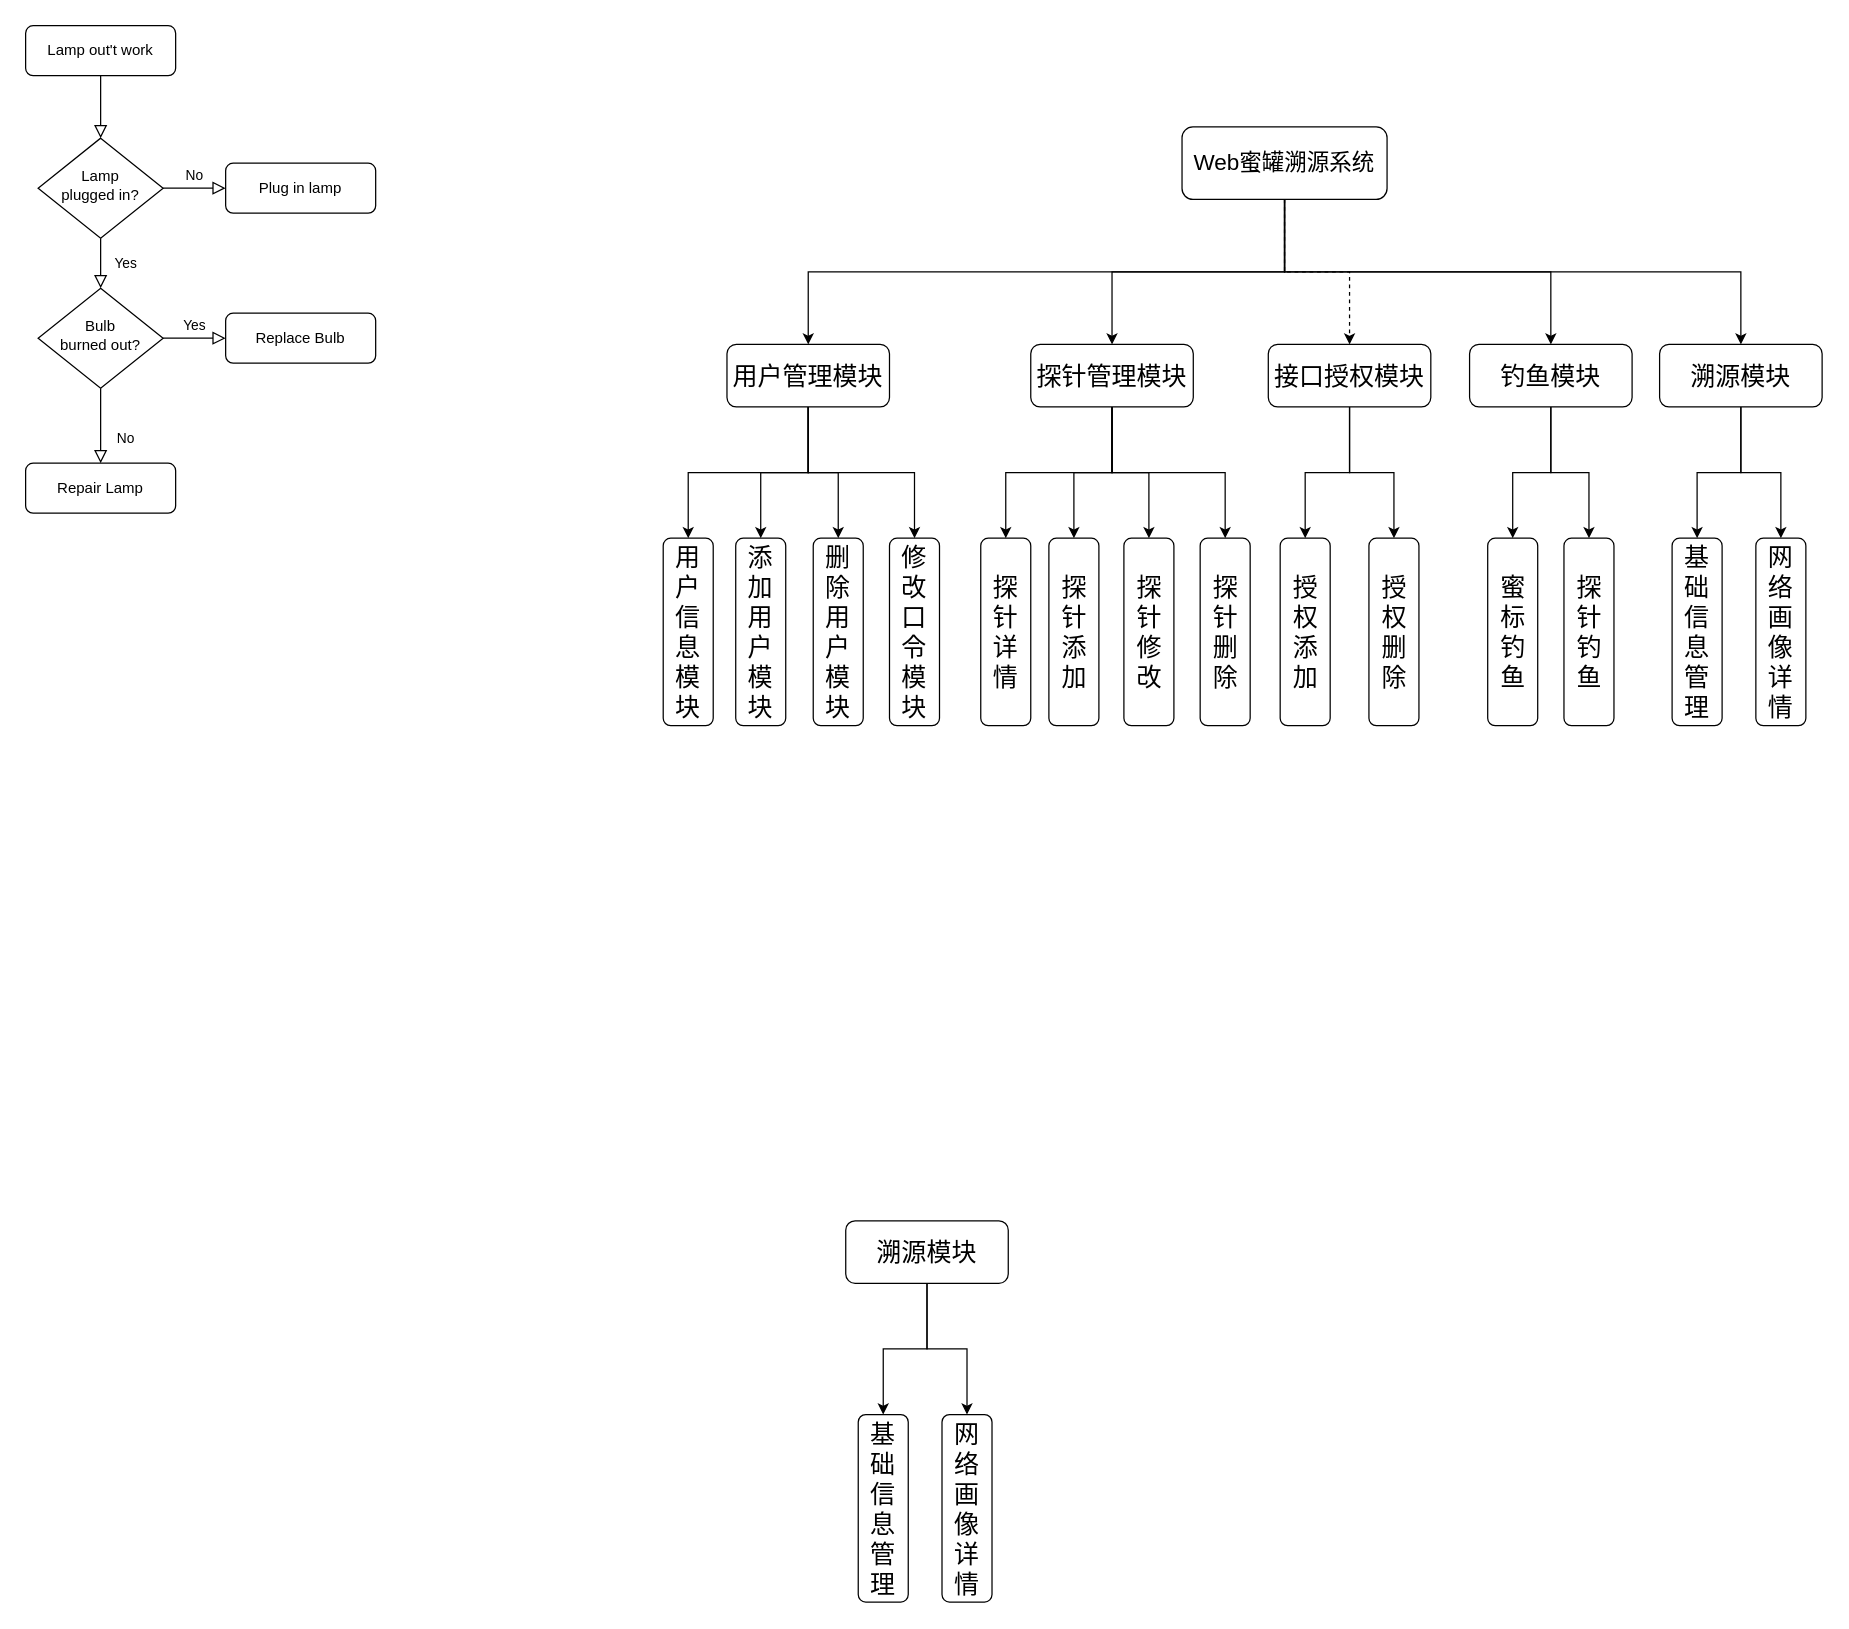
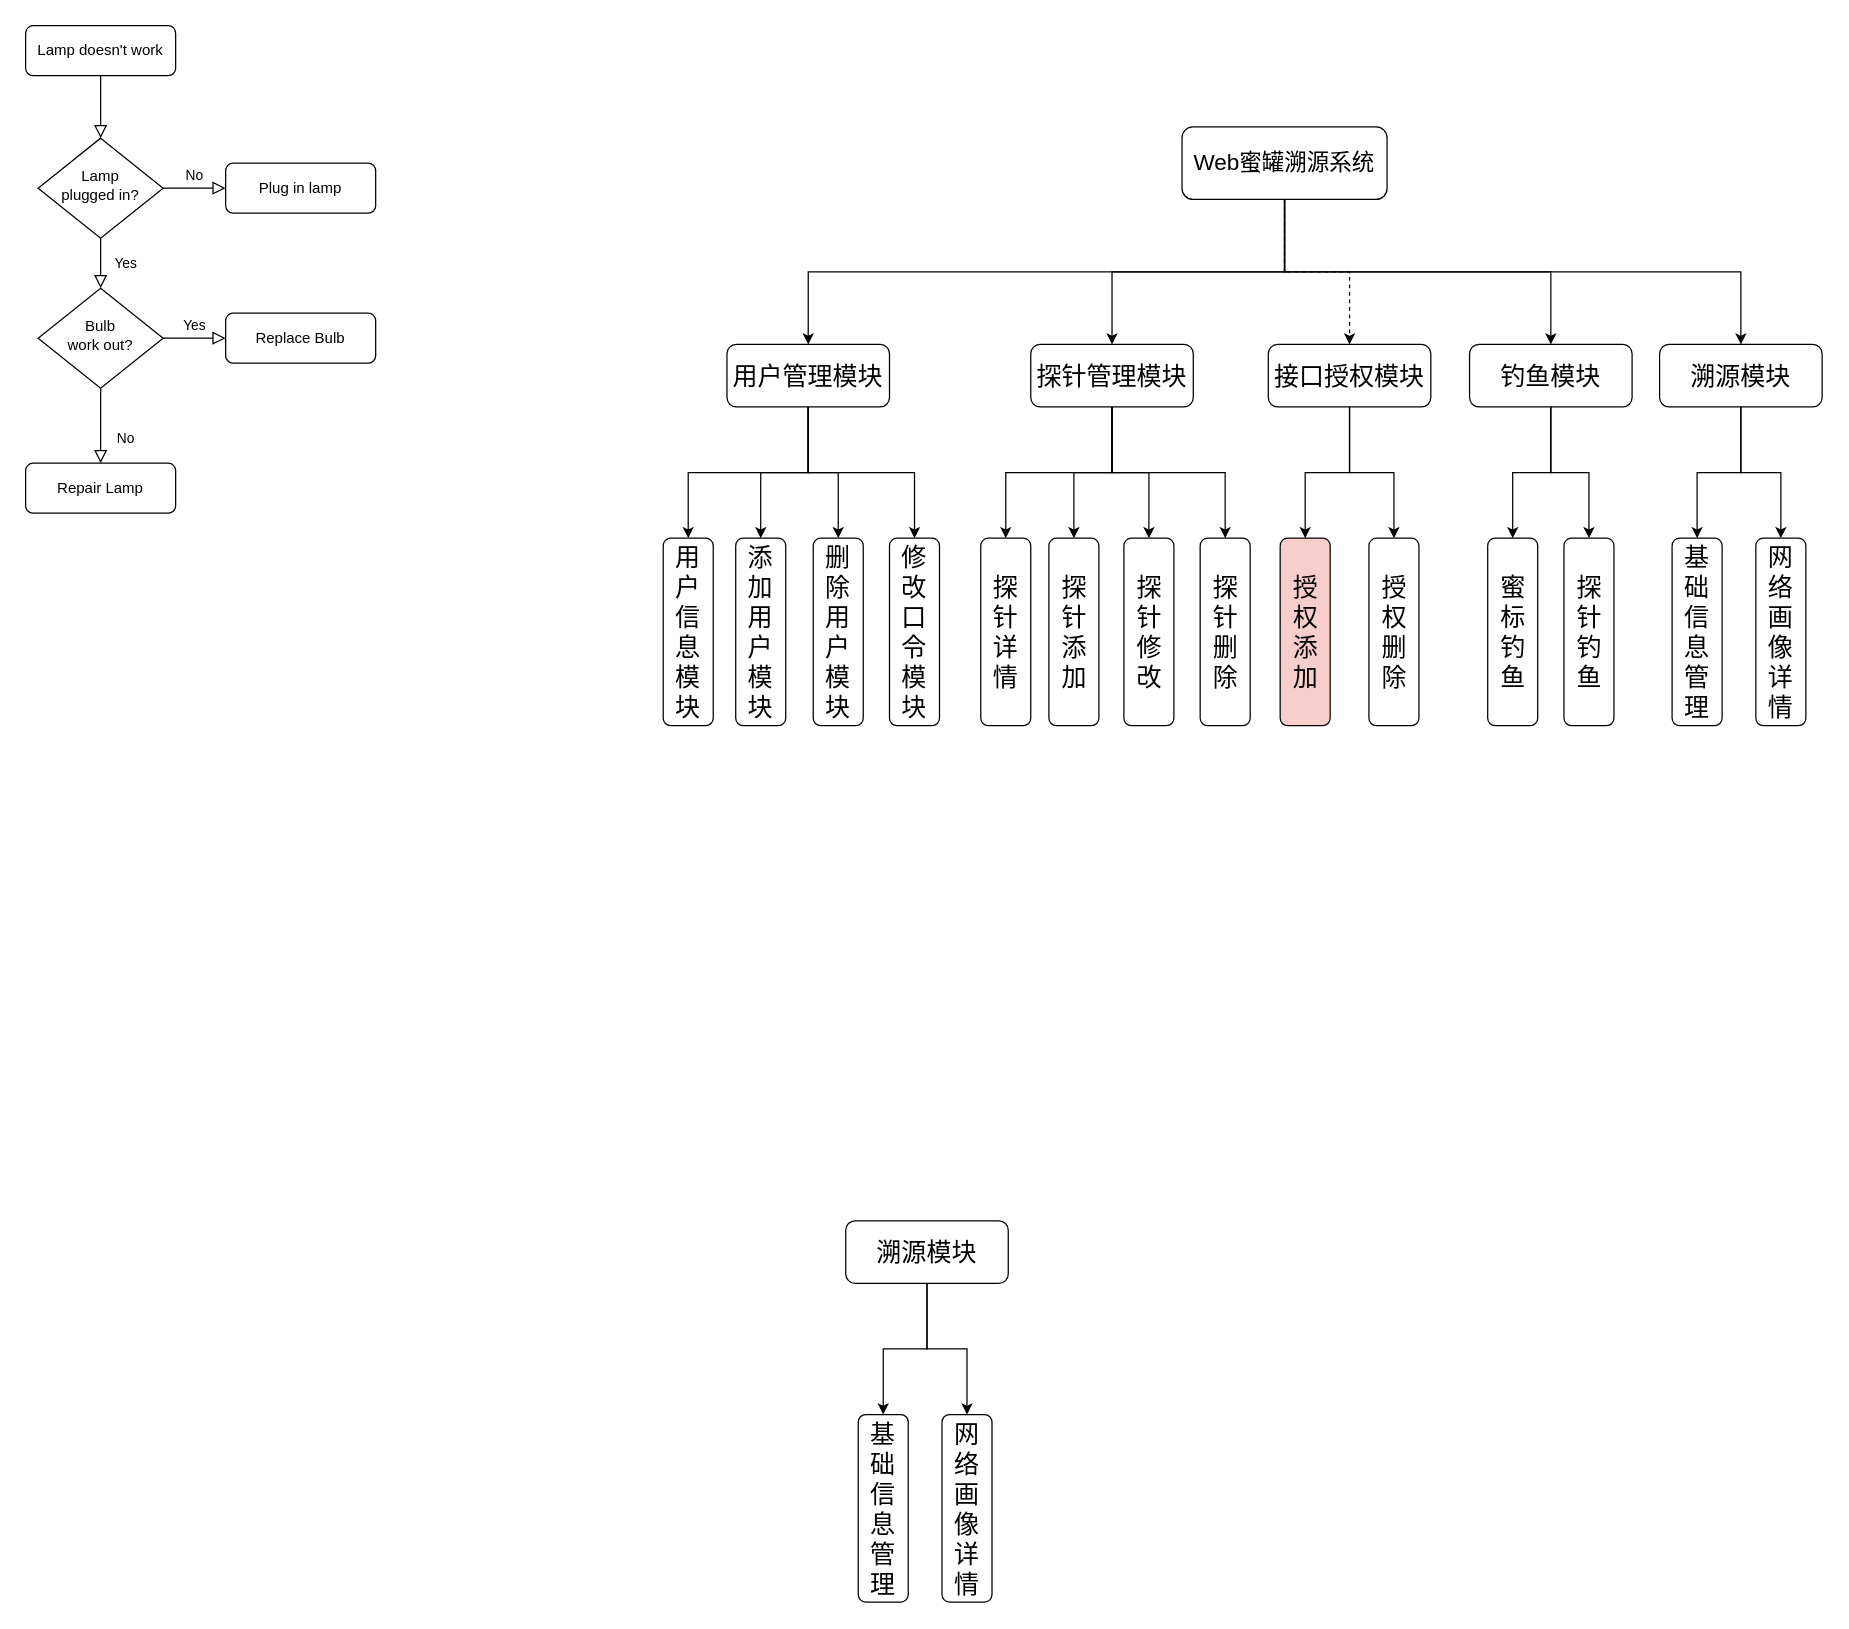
- <mxCell id="3" value="Lamp out't work" style="rounded=1;whiteSpace=wrap;html=1;fontSize=12;glass=0;strokeWidth=1;shadow=0;" parent="1" vertex="1"><mxGeometry x="20" y="20" width="120" height="40" as="geometry" /></mxCell>
+ <mxCell id="3" value="Lamp doesn't work" style="rounded=1;whiteSpace=wrap;html=1;fontSize=12;glass=0;strokeWidth=1;shadow=0;" parent="1" vertex="1"><mxGeometry x="20" y="20" width="120" height="40" as="geometry" /></mxCell>
- <mxCell id="10" value="Bulb&lt;br&gt;burned out?" style="rhombus;whiteSpace=wrap;html=1;shadow=0;fontFamily=Helvetica;fontSize=12;align=center;strokeWidth=1;spacing=6;spacingTop=-4;" parent="1" vertex="1"><mxGeometry x="30" y="230" width="100" height="80" as="geometry" /></mxCell>
+ <mxCell id="10" value="Bulb&lt;br&gt;work out?" style="rhombus;whiteSpace=wrap;html=1;shadow=0;fontFamily=Helvetica;fontSize=12;align=center;strokeWidth=1;spacing=6;spacingTop=-4;" parent="1" vertex="1"><mxGeometry x="30" y="230" width="100" height="80" as="geometry" /></mxCell>
- <mxCell id="33" value="授&lt;br style=&quot;font-size: 20px;&quot;&gt;权&lt;br style=&quot;font-size: 20px;&quot;&gt;添&lt;br style=&quot;font-size: 20px;&quot;&gt;加" style="rounded=1;whiteSpace=wrap;html=1;fontSize=20;rotation=0;" vertex="1" parent="1"><mxGeometry x="1023.5" y="430" width="40" height="150" as="geometry" /></mxCell>
+ <mxCell id="33" value="授&lt;br style=&quot;font-size: 20px;&quot;&gt;权&lt;br style=&quot;font-size: 20px;&quot;&gt;添&lt;br style=&quot;font-size: 20px;&quot;&gt;加" style="rounded=1;whiteSpace=wrap;html=1;fontSize=20;rotation=0;fillColor=#f8cecc;" vertex="1" parent="1"><mxGeometry x="1023.5" y="430" width="40" height="150" as="geometry" /></mxCell>
